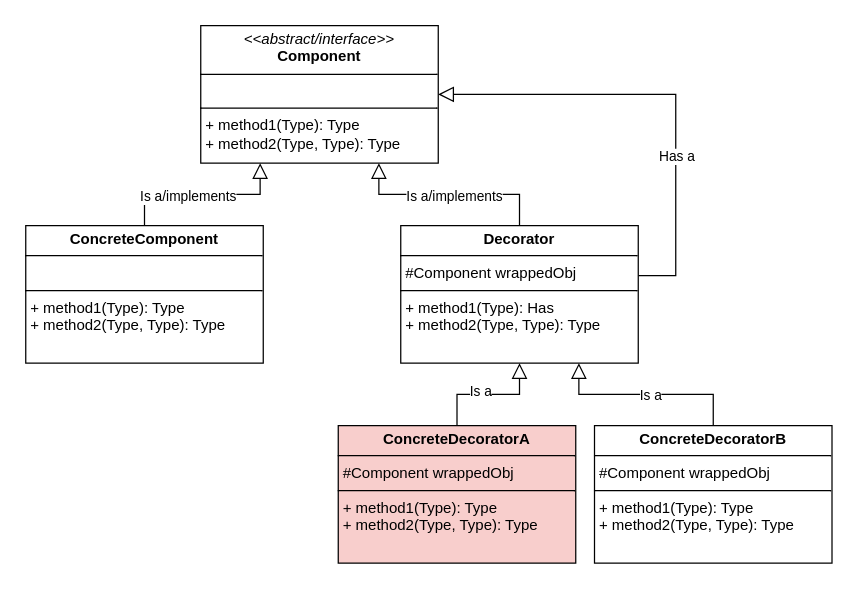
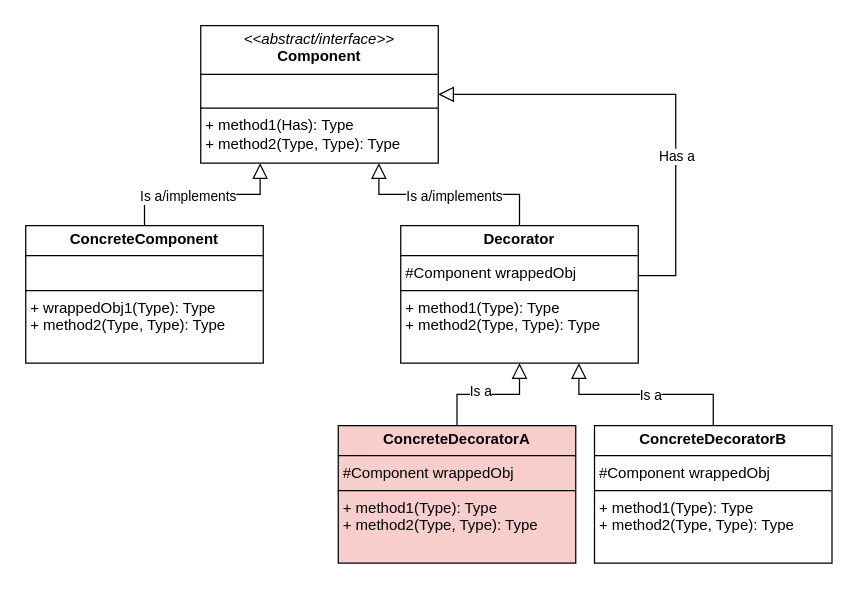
- <mxCell id="2" value="&lt;p style=&quot;margin:0px;margin-top:4px;text-align:center;&quot;&gt;&lt;i&gt;&amp;lt;&amp;lt;abstract/interface&amp;gt;&amp;gt;&lt;/i&gt;&lt;br&gt;&lt;b&gt;Component&lt;/b&gt;&lt;/p&gt;&lt;hr size=&quot;1&quot; style=&quot;border-style:solid;&quot;&gt;&lt;p style=&quot;margin:0px;margin-left:4px;&quot;&gt;&lt;br&gt;&lt;/p&gt;&lt;hr size=&quot;1&quot; style=&quot;border-style:solid;&quot;&gt;&lt;p style=&quot;margin:0px;margin-left:4px;&quot;&gt;+ method1(Type): Type&lt;br&gt;+ method2(Type, Type): Type&lt;/p&gt;" style="verticalAlign=top;align=left;overflow=fill;html=1;whiteSpace=wrap;" vertex="1" parent="1"><mxGeometry x="160" y="20" width="190" height="110" as="geometry" /></mxCell>
+ <mxCell id="2" value="&lt;p style=&quot;margin:0px;margin-top:4px;text-align:center;&quot;&gt;&lt;i&gt;&amp;lt;&amp;lt;abstract/interface&amp;gt;&amp;gt;&lt;/i&gt;&lt;br&gt;&lt;b&gt;Component&lt;/b&gt;&lt;/p&gt;&lt;hr size=&quot;1&quot; style=&quot;border-style:solid;&quot;&gt;&lt;p style=&quot;margin:0px;margin-left:4px;&quot;&gt;&lt;br&gt;&lt;/p&gt;&lt;hr size=&quot;1&quot; style=&quot;border-style:solid;&quot;&gt;&lt;p style=&quot;margin:0px;margin-left:4px;&quot;&gt;+ method1(Has): Type&lt;br&gt;+ method2(Type, Type): Type&lt;/p&gt;" style="verticalAlign=top;align=left;overflow=fill;html=1;whiteSpace=wrap;" vertex="1" parent="1"><mxGeometry x="160" y="20" width="190" height="110" as="geometry" /></mxCell>
- <mxCell id="5" value="&lt;p style=&quot;margin:0px;margin-top:4px;text-align:center;&quot;&gt;&lt;b&gt;ConcreteComponent&lt;/b&gt;&lt;/p&gt;&lt;hr size=&quot;1&quot; style=&quot;border-style:solid;&quot;&gt;&lt;p style=&quot;margin:0px;margin-left:4px;&quot;&gt;&lt;br&gt;&lt;/p&gt;&lt;hr size=&quot;1&quot; style=&quot;border-style:solid;&quot;&gt;&lt;p style=&quot;margin:0px;margin-left:4px;&quot;&gt;+ method1(Type): Type&lt;br&gt;+ method2(Type, Type): Type&lt;/p&gt;" style="verticalAlign=top;align=left;overflow=fill;html=1;whiteSpace=wrap;" vertex="1" parent="1"><mxGeometry x="20" y="180" width="190" height="110" as="geometry" /></mxCell>
+ <mxCell id="5" value="&lt;p style=&quot;margin:0px;margin-top:4px;text-align:center;&quot;&gt;&lt;b&gt;ConcreteComponent&lt;/b&gt;&lt;/p&gt;&lt;hr size=&quot;1&quot; style=&quot;border-style:solid;&quot;&gt;&lt;p style=&quot;margin:0px;margin-left:4px;&quot;&gt;&lt;br&gt;&lt;/p&gt;&lt;hr size=&quot;1&quot; style=&quot;border-style:solid;&quot;&gt;&lt;p style=&quot;margin:0px;margin-left:4px;&quot;&gt;+ wrappedObj1(Type): Type&lt;br&gt;+ method2(Type, Type): Type&lt;/p&gt;" style="verticalAlign=top;align=left;overflow=fill;html=1;whiteSpace=wrap;" vertex="1" parent="1"><mxGeometry x="20" y="180" width="190" height="110" as="geometry" /></mxCell>
- <mxCell id="10" value="&lt;p style=&quot;margin:0px;margin-top:4px;text-align:center;&quot;&gt;&lt;b&gt;Decorator&lt;/b&gt;&lt;/p&gt;&lt;hr size=&quot;1&quot; style=&quot;border-style:solid;&quot;&gt;&lt;p style=&quot;margin:0px;margin-left:4px;&quot;&gt;#Component wrappedObj&lt;/p&gt;&lt;hr size=&quot;1&quot; style=&quot;border-style:solid;&quot;&gt;&lt;p style=&quot;margin:0px;margin-left:4px;&quot;&gt;+ method1(Type): Has&lt;br&gt;+ method2(Type, Type): Type&lt;/p&gt;" style="verticalAlign=top;align=left;overflow=fill;html=1;whiteSpace=wrap;" vertex="1" parent="1"><mxGeometry x="320" y="180" width="190" height="110" as="geometry" /></mxCell>
+ <mxCell id="10" value="&lt;p style=&quot;margin:0px;margin-top:4px;text-align:center;&quot;&gt;&lt;b&gt;Decorator&lt;/b&gt;&lt;/p&gt;&lt;hr size=&quot;1&quot; style=&quot;border-style:solid;&quot;&gt;&lt;p style=&quot;margin:0px;margin-left:4px;&quot;&gt;#Component wrappedObj&lt;/p&gt;&lt;hr size=&quot;1&quot; style=&quot;border-style:solid;&quot;&gt;&lt;p style=&quot;margin:0px;margin-left:4px;&quot;&gt;+ method1(Type): Type&lt;br&gt;+ method2(Type, Type): Type&lt;/p&gt;" style="verticalAlign=top;align=left;overflow=fill;html=1;whiteSpace=wrap;" vertex="1" parent="1"><mxGeometry x="320" y="180" width="190" height="110" as="geometry" /></mxCell>
